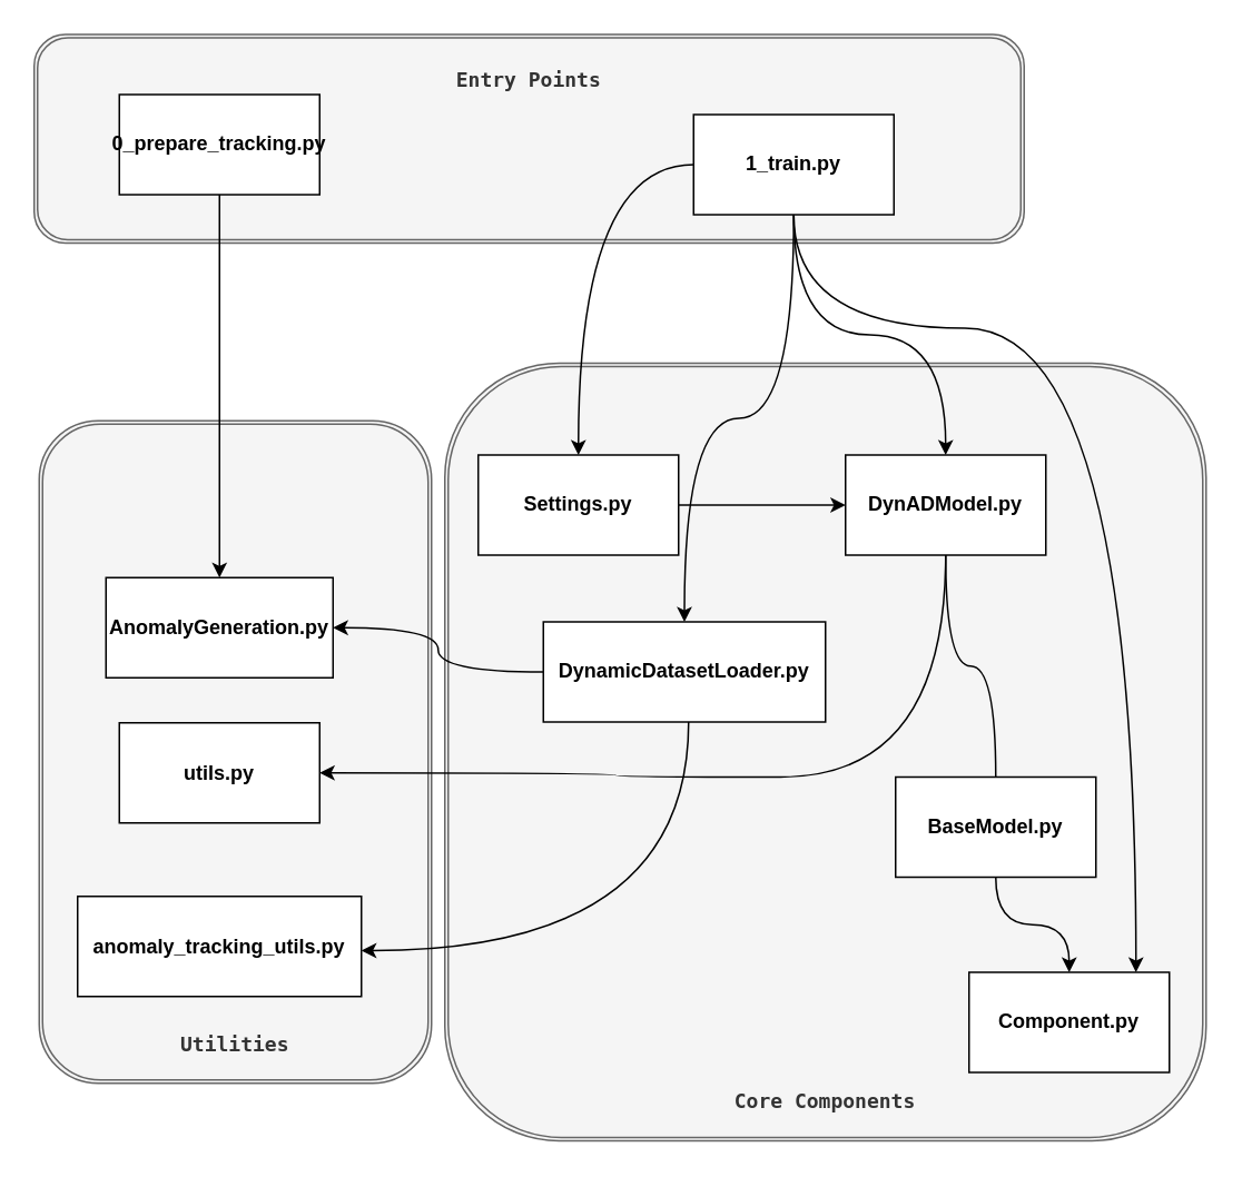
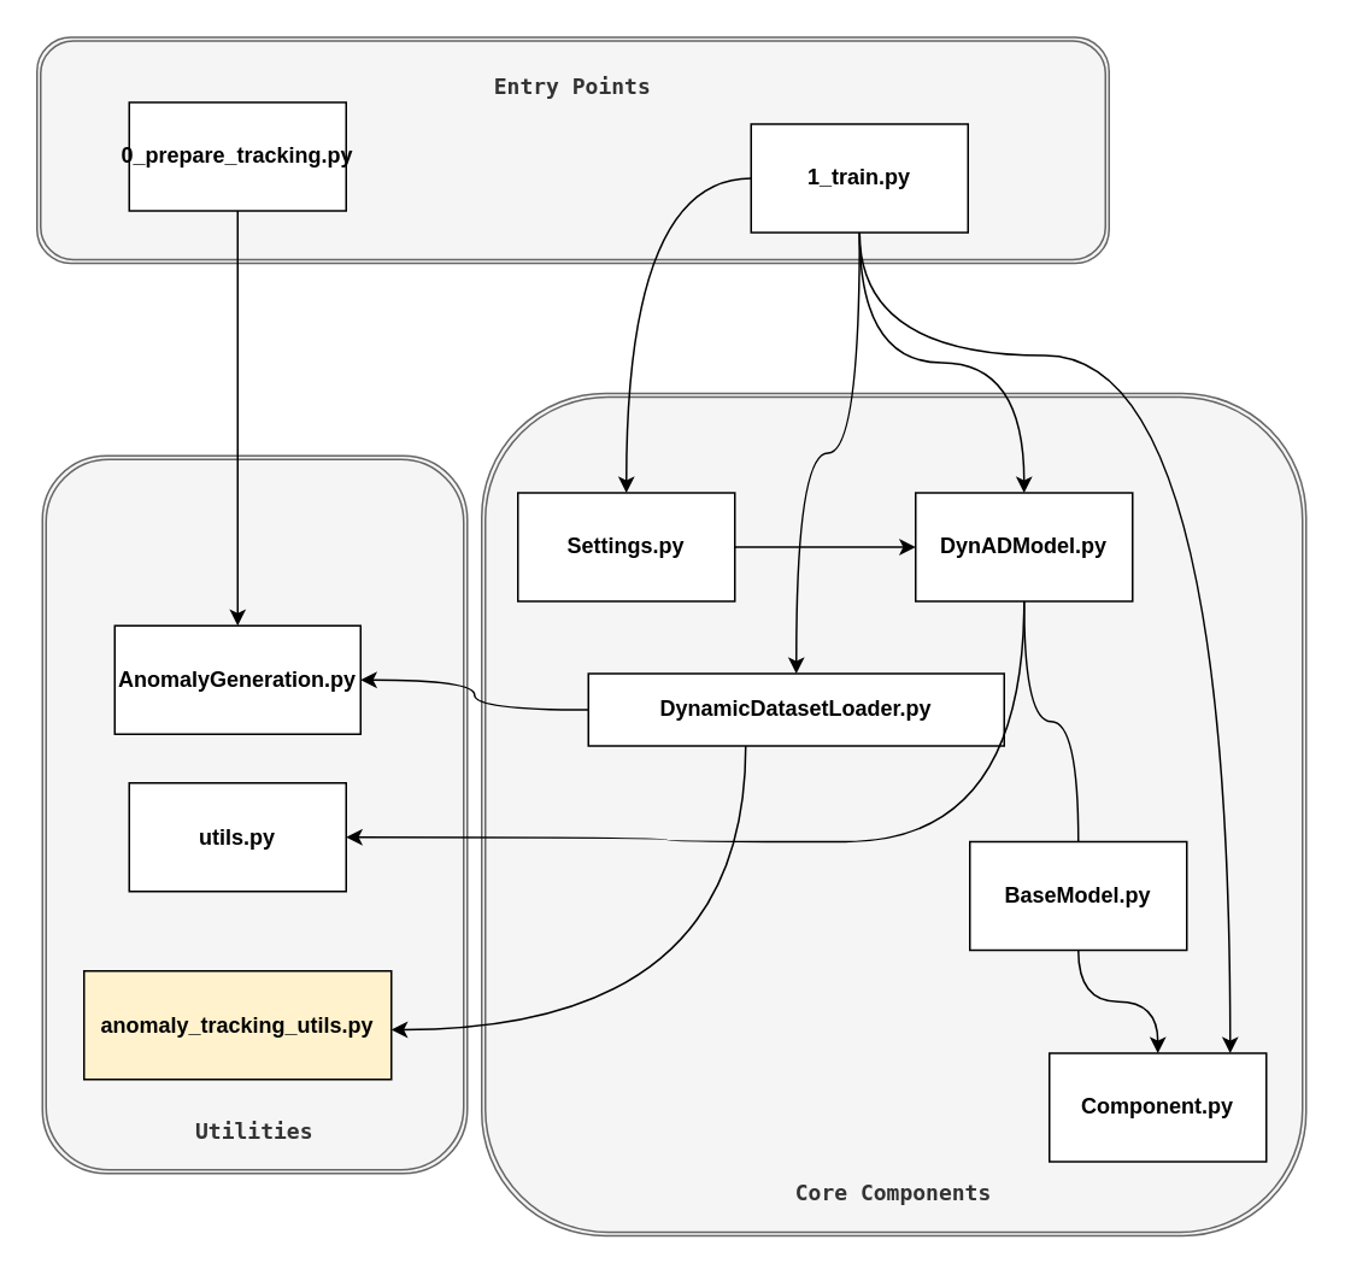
- <mxCell id="14" value="DynamicDatasetLoader.py" style="rounded=0;align=center;html=1;fontStyle=1;whiteSpace=wrap;" vertex="1" parent="1"><mxGeometry x="325" y="372" width="169" height="60" as="geometry" /></mxCell>
+ <mxCell id="14" value="DynamicDatasetLoader.py" style="rounded=0;align=center;html=1;fontStyle=1;whiteSpace=wrap;" vertex="1" parent="1"><mxGeometry x="325" y="372" width="230" height="40" as="geometry" /></mxCell>
- <mxCell id="25" value="anomaly_tracking_utils.py" style="rounded=0;align=center;html=1;fontStyle=1;whiteSpace=wrap;" vertex="1" parent="1"><mxGeometry x="46" y="536.5" width="170" height="60" as="geometry" /></mxCell>
+ <mxCell id="25" value="anomaly_tracking_utils.py" style="rounded=0;align=center;html=1;fontStyle=1;whiteSpace=wrap;fillColor=#fff2cc;" vertex="1" parent="1"><mxGeometry x="46" y="536.5" width="170" height="60" as="geometry" /></mxCell>
